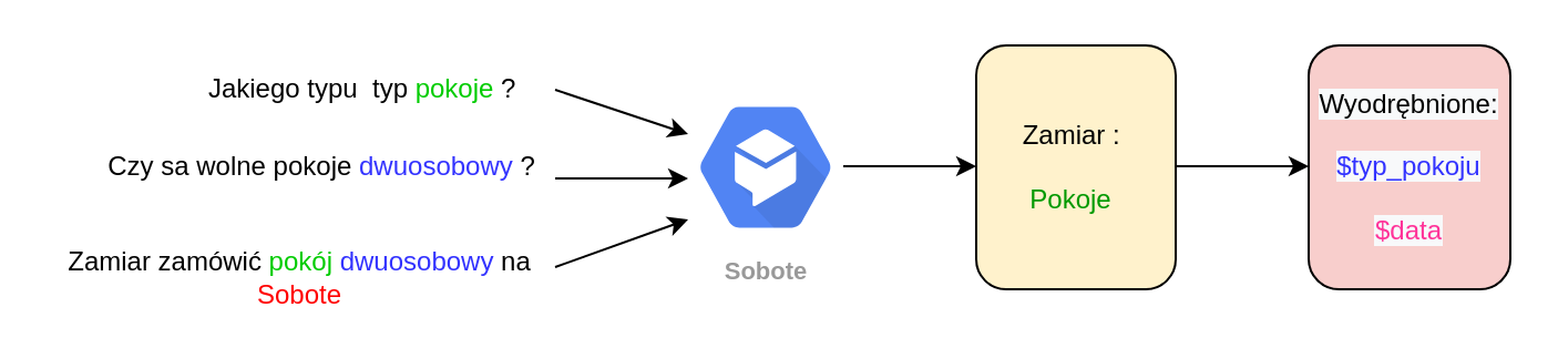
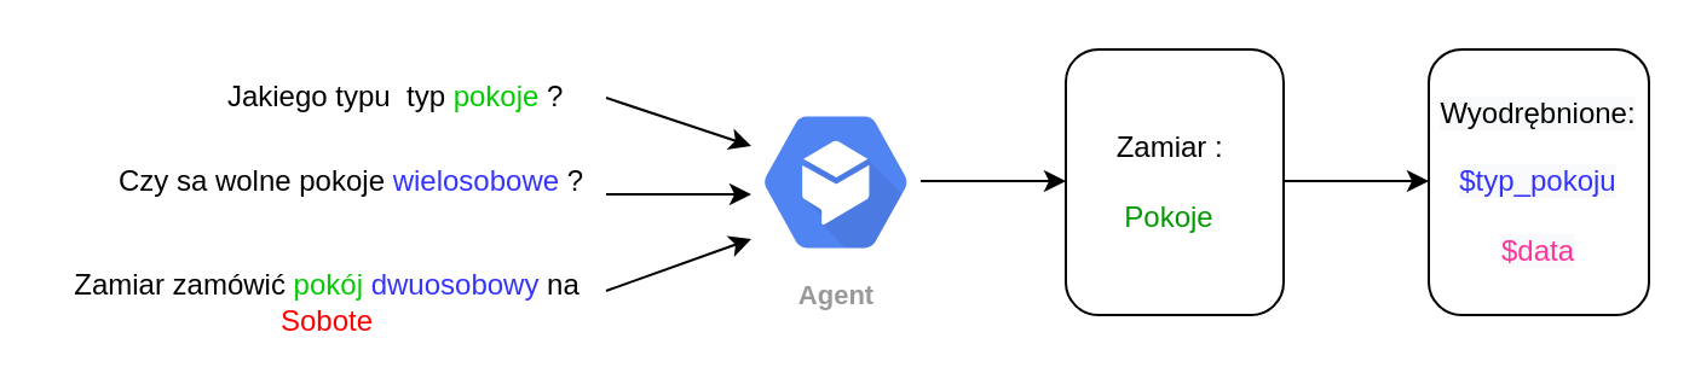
- <mxCell id="11" value="Czy sa wolne pokoje &lt;font color=&quot;#3333ff&quot;&gt;dwuosobowy&lt;/font&gt; ?" style="text;html=1;strokeColor=none;fillColor=none;align=center;verticalAlign=middle;whiteSpace=wrap;rounded=0;" vertex="1" parent="1"><mxGeometry x="40" y="67.5" width="210" height="15" as="geometry" /></mxCell>
+ <mxCell id="11" value="Czy sa wolne pokoje &lt;font color=&quot;#3333ff&quot;&gt;wielosobowe&lt;/font&gt; ?" style="text;html=1;strokeColor=none;fillColor=none;align=center;verticalAlign=middle;whiteSpace=wrap;rounded=0;" vertex="1" parent="1"><mxGeometry x="40" y="67.5" width="210" height="15" as="geometry" /></mxCell>
- <mxCell id="3" value="&lt;div style=&quot;text-align: justify&quot;&gt;Zamiar :&amp;nbsp;&lt;br&gt;&lt;/div&gt;&lt;div style=&quot;color: rgb(158 , 158 , 158) ; text-align: justify&quot;&gt;&lt;br&gt;&lt;/div&gt;&lt;div style=&quot;text-align: justify&quot;&gt;&lt;font color=&quot;#009900&quot;&gt;&amp;nbsp;Pokoje&lt;/font&gt;&lt;/div&gt;" style="rounded=1;whiteSpace=wrap;html=1;fillColor=#fff2cc;" vertex="1" parent="1"><mxGeometry x="440" y="20" width="90" height="110" as="geometry" /></mxCell>
+ <mxCell id="3" value="&lt;div style=&quot;text-align: justify&quot;&gt;Zamiar :&amp;nbsp;&lt;br&gt;&lt;/div&gt;&lt;div style=&quot;color: rgb(158 , 158 , 158) ; text-align: justify&quot;&gt;&lt;br&gt;&lt;/div&gt;&lt;div style=&quot;text-align: justify&quot;&gt;&lt;font color=&quot;#009900&quot;&gt;&amp;nbsp;Pokoje&lt;/font&gt;&lt;/div&gt;" style="rounded=1;whiteSpace=wrap;html=1;" vertex="1" parent="1"><mxGeometry x="440" y="20" width="90" height="110" as="geometry" /></mxCell>
- <mxCell id="4" value="&lt;meta charset=&quot;utf-8&quot;&gt;&lt;font color=&quot;#000000&quot; style=&quot;font-family: helvetica; font-size: 12px; font-style: normal; font-weight: 400; letter-spacing: normal; text-align: left; text-indent: 0px; text-transform: none; word-spacing: 0px; background-color: rgb(248, 249, 250);&quot;&gt;Wyodrębnione:&lt;br&gt;&lt;/font&gt;&lt;br style=&quot;color: rgb(158, 158, 158); font-family: helvetica; font-size: 12px; font-style: normal; font-weight: 400; letter-spacing: normal; text-align: left; text-indent: 0px; text-transform: none; word-spacing: 0px; background-color: rgb(248, 249, 250);&quot;&gt;&lt;font color=&quot;#3333ff&quot; style=&quot;font-family: helvetica; font-size: 12px; font-style: normal; font-weight: 400; letter-spacing: normal; text-align: left; text-indent: 0px; text-transform: none; word-spacing: 0px; background-color: rgb(248, 249, 250);&quot;&gt;$typ_pokoju&lt;br&gt;&lt;/font&gt;&lt;br style=&quot;color: rgb(158, 158, 158); font-family: helvetica; font-size: 12px; font-style: normal; font-weight: 400; letter-spacing: normal; text-align: left; text-indent: 0px; text-transform: none; word-spacing: 0px; background-color: rgb(248, 249, 250);&quot;&gt;&lt;font color=&quot;#ff3399&quot; style=&quot;font-family: helvetica; font-size: 12px; font-style: normal; font-weight: 400; letter-spacing: normal; text-align: left; text-indent: 0px; text-transform: none; word-spacing: 0px; background-color: rgb(248, 249, 250);&quot;&gt;$data&lt;/font&gt;" style="rounded=1;whiteSpace=wrap;html=1;fillColor=#f8cecc;" vertex="1" parent="1"><mxGeometry x="590" y="20" width="91" height="110" as="geometry" /></mxCell>
+ <mxCell id="4" value="&lt;meta charset=&quot;utf-8&quot;&gt;&lt;font color=&quot;#000000&quot; style=&quot;font-family: helvetica; font-size: 12px; font-style: normal; font-weight: 400; letter-spacing: normal; text-align: left; text-indent: 0px; text-transform: none; word-spacing: 0px; background-color: rgb(248, 249, 250);&quot;&gt;Wyodrębnione:&lt;br&gt;&lt;/font&gt;&lt;br style=&quot;color: rgb(158, 158, 158); font-family: helvetica; font-size: 12px; font-style: normal; font-weight: 400; letter-spacing: normal; text-align: left; text-indent: 0px; text-transform: none; word-spacing: 0px; background-color: rgb(248, 249, 250);&quot;&gt;&lt;font color=&quot;#3333ff&quot; style=&quot;font-family: helvetica; font-size: 12px; font-style: normal; font-weight: 400; letter-spacing: normal; text-align: left; text-indent: 0px; text-transform: none; word-spacing: 0px; background-color: rgb(248, 249, 250);&quot;&gt;$typ_pokoju&lt;br&gt;&lt;/font&gt;&lt;br style=&quot;color: rgb(158, 158, 158); font-family: helvetica; font-size: 12px; font-style: normal; font-weight: 400; letter-spacing: normal; text-align: left; text-indent: 0px; text-transform: none; word-spacing: 0px; background-color: rgb(248, 249, 250);&quot;&gt;&lt;font color=&quot;#ff3399&quot; style=&quot;font-family: helvetica; font-size: 12px; font-style: normal; font-weight: 400; letter-spacing: normal; text-align: left; text-indent: 0px; text-transform: none; word-spacing: 0px; background-color: rgb(248, 249, 250);&quot;&gt;$data&lt;/font&gt;" style="rounded=1;whiteSpace=wrap;html=1;" vertex="1" parent="1"><mxGeometry x="590" y="20" width="91" height="110" as="geometry" /></mxCell>
- <mxCell id="2" value="Sobote" style="html=1;fillColor=#5184F3;strokeColor=none;verticalAlign=top;labelPosition=center;verticalLabelPosition=bottom;align=center;spacingTop=-6;fontSize=11;fontStyle=1;fontColor=#999999;shape=mxgraph.gcp2.hexIcon;prIcon=dialogflow_enterprise_edition" vertex="1" parent="1"><mxGeometry x="300" y="35" width="90" height="80" as="geometry" /></mxCell>
+ <mxCell id="2" value="Agent" style="html=1;fillColor=#5184F3;strokeColor=none;verticalAlign=top;labelPosition=center;verticalLabelPosition=bottom;align=center;spacingTop=-6;fontSize=11;fontStyle=1;fontColor=#999999;shape=mxgraph.gcp2.hexIcon;prIcon=dialogflow_enterprise_edition" vertex="1" parent="1"><mxGeometry x="300" y="35" width="90" height="80" as="geometry" /></mxCell>
